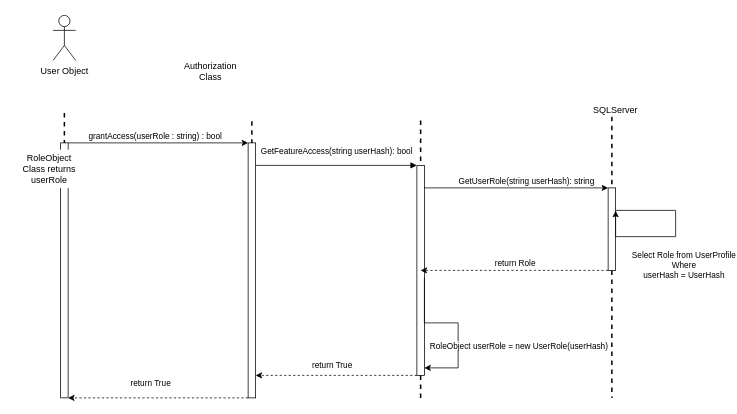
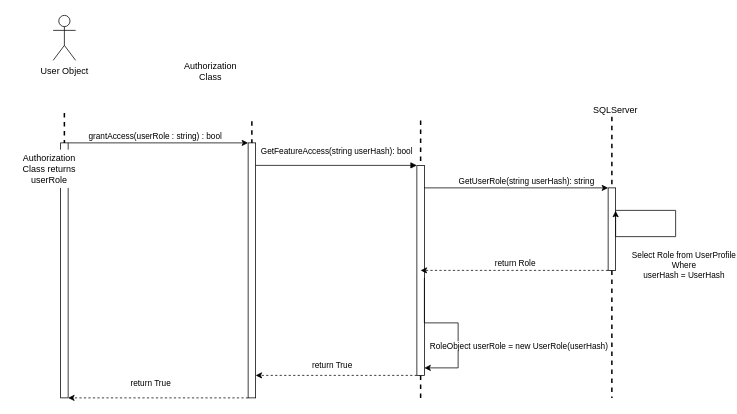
- <mxCell id="16" value="RoleObject Class returns userRole" style="text;html=1;align=center;verticalAlign=middle;whiteSpace=wrap;rounded=0;fillColor=default;" vertex="1" parent="1"><mxGeometry x="20" y="199" width="90" height="51" as="geometry" /></mxCell>
+ <mxCell id="16" value="Authorization Class returns userRole" style="text;html=1;align=center;verticalAlign=middle;whiteSpace=wrap;rounded=0;fillColor=default;" vertex="1" parent="1"><mxGeometry x="20" y="199" width="90" height="51" as="geometry" /></mxCell>
